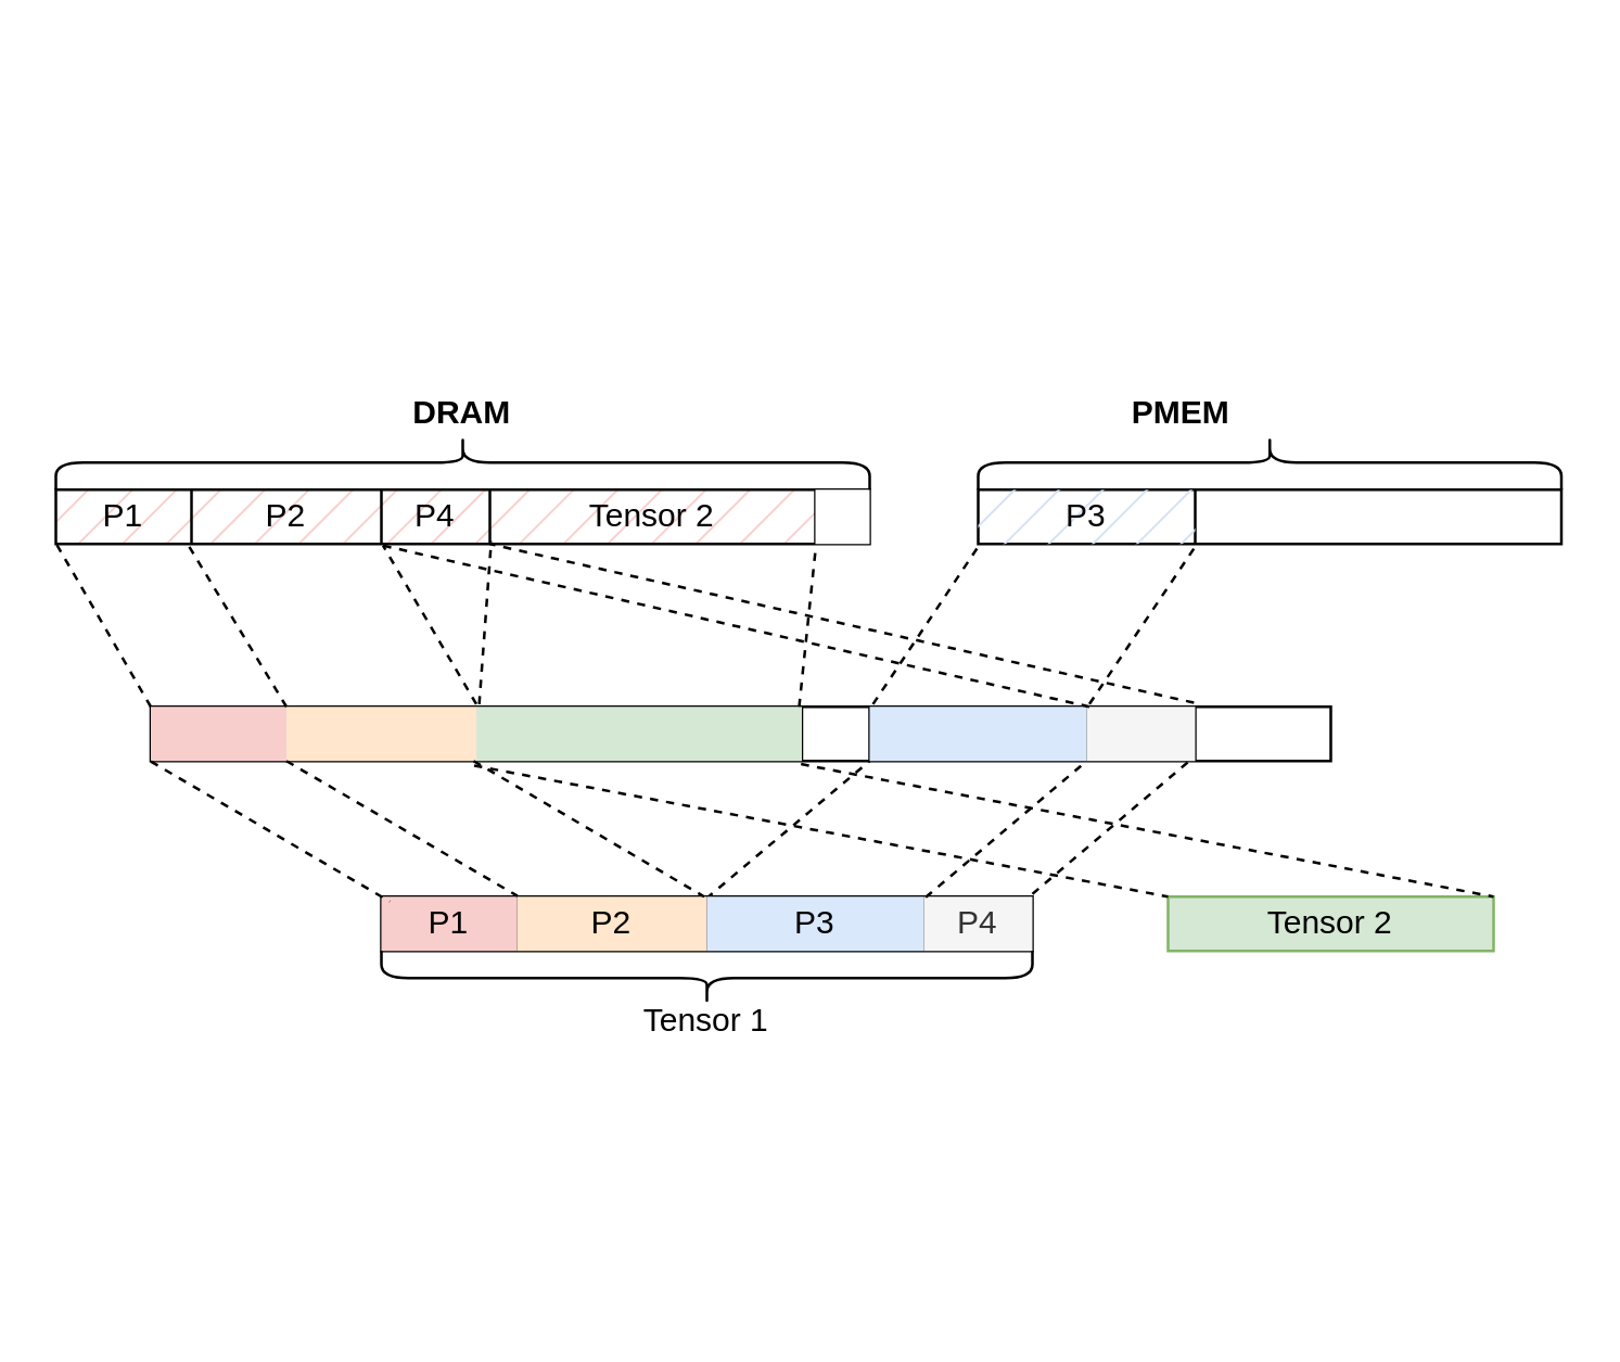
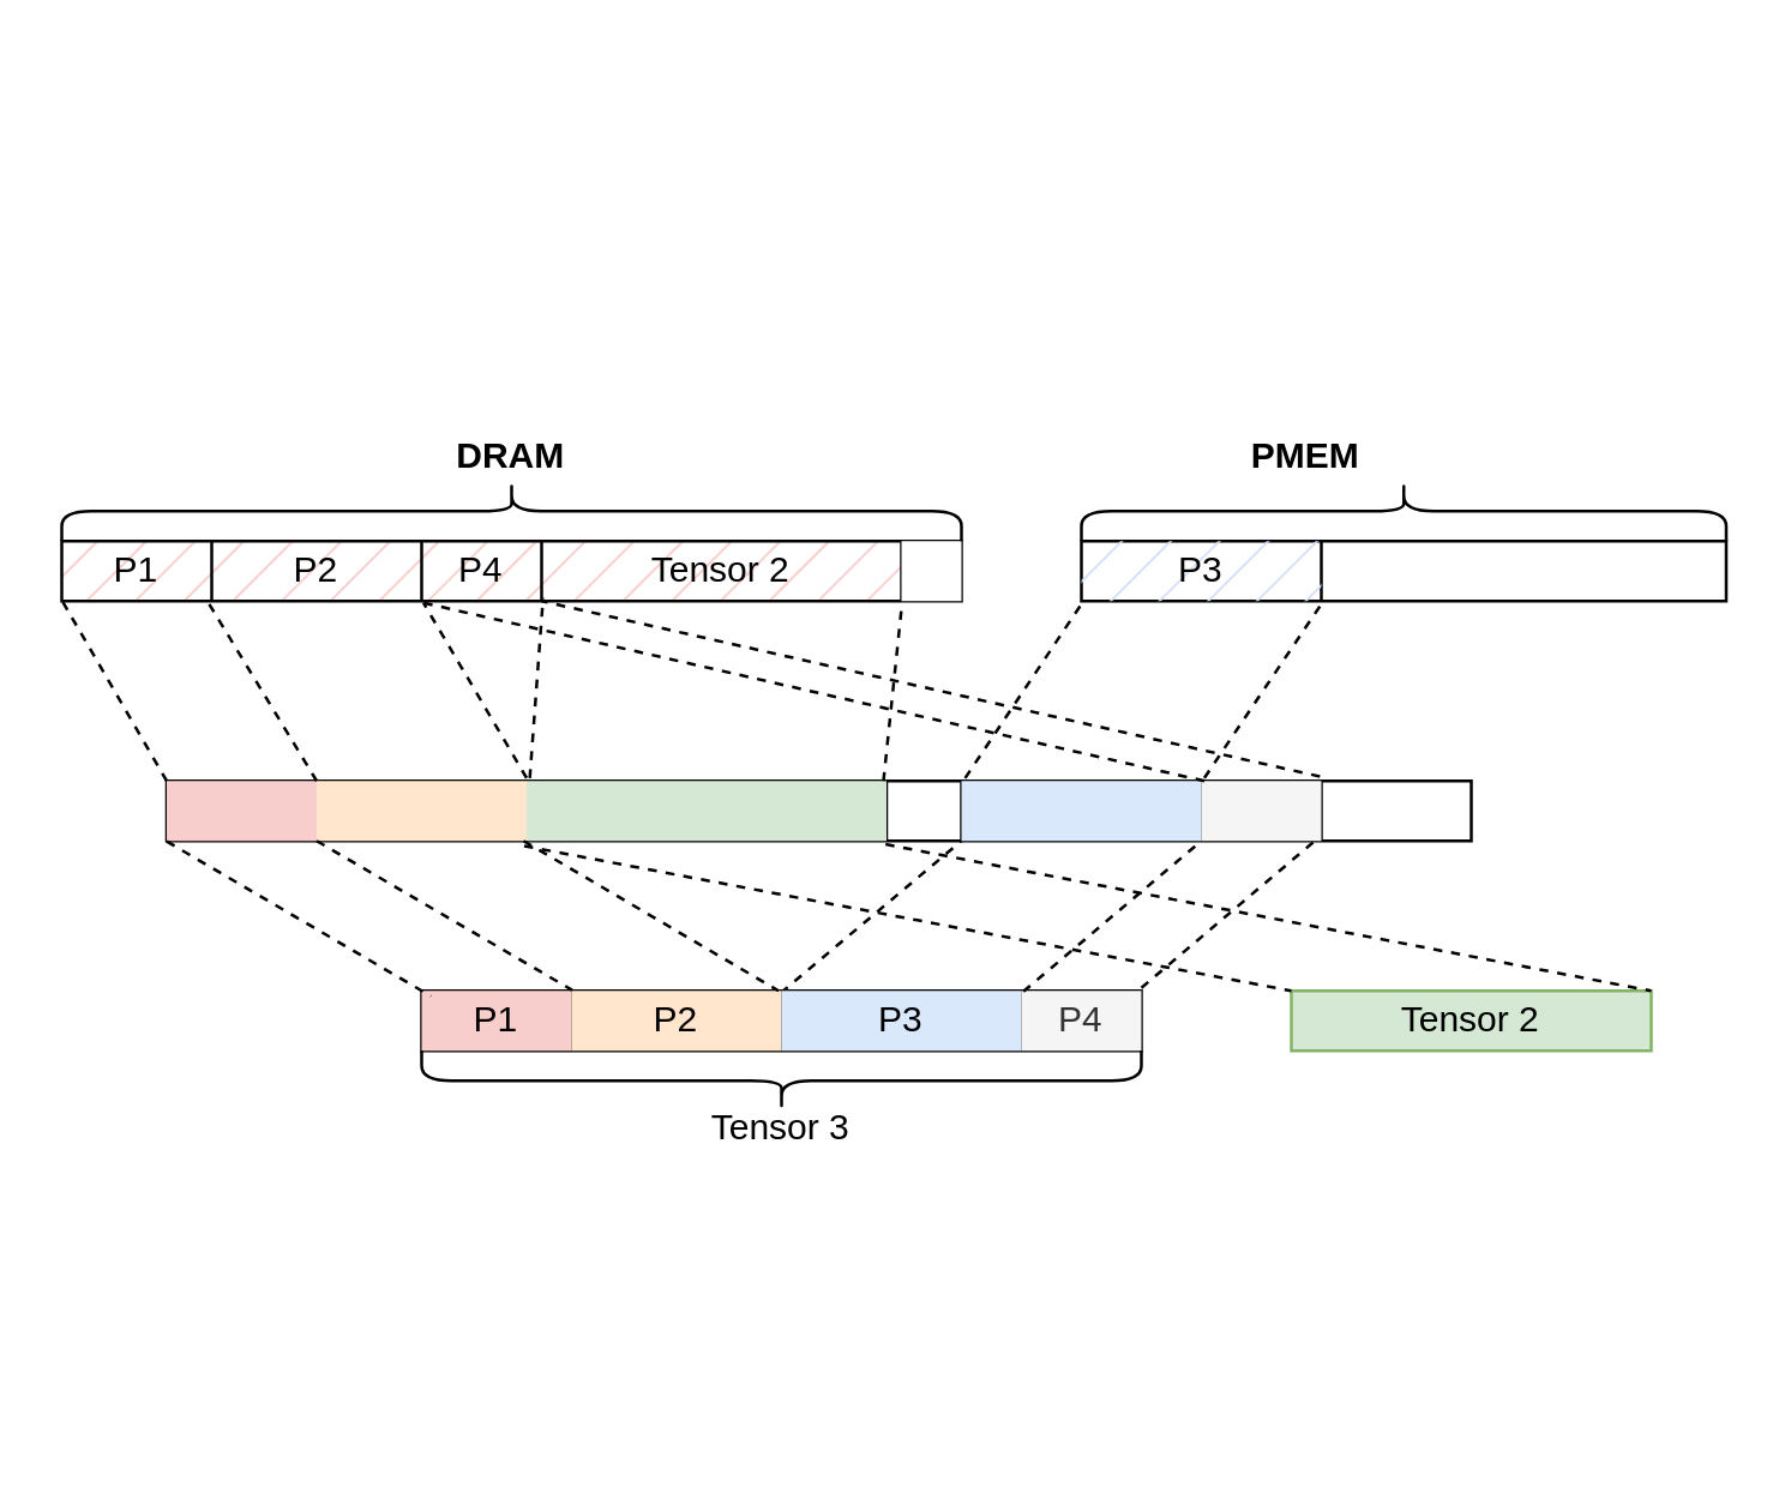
- <mxCell id="23" value="Tensor 1" style="text;html=1;strokeColor=none;fillColor=none;align=center;verticalAlign=middle;whiteSpace=wrap;rounded=0;" vertex="1" parent="1"><mxGeometry x="230" y="361" width="60" height="30" as="geometry" /></mxCell>
+ <mxCell id="23" value="Tensor 3" style="text;html=1;strokeColor=none;fillColor=none;align=center;verticalAlign=middle;whiteSpace=wrap;rounded=0;" vertex="1" parent="1"><mxGeometry x="230" y="361" width="60" height="30" as="geometry" /></mxCell>
